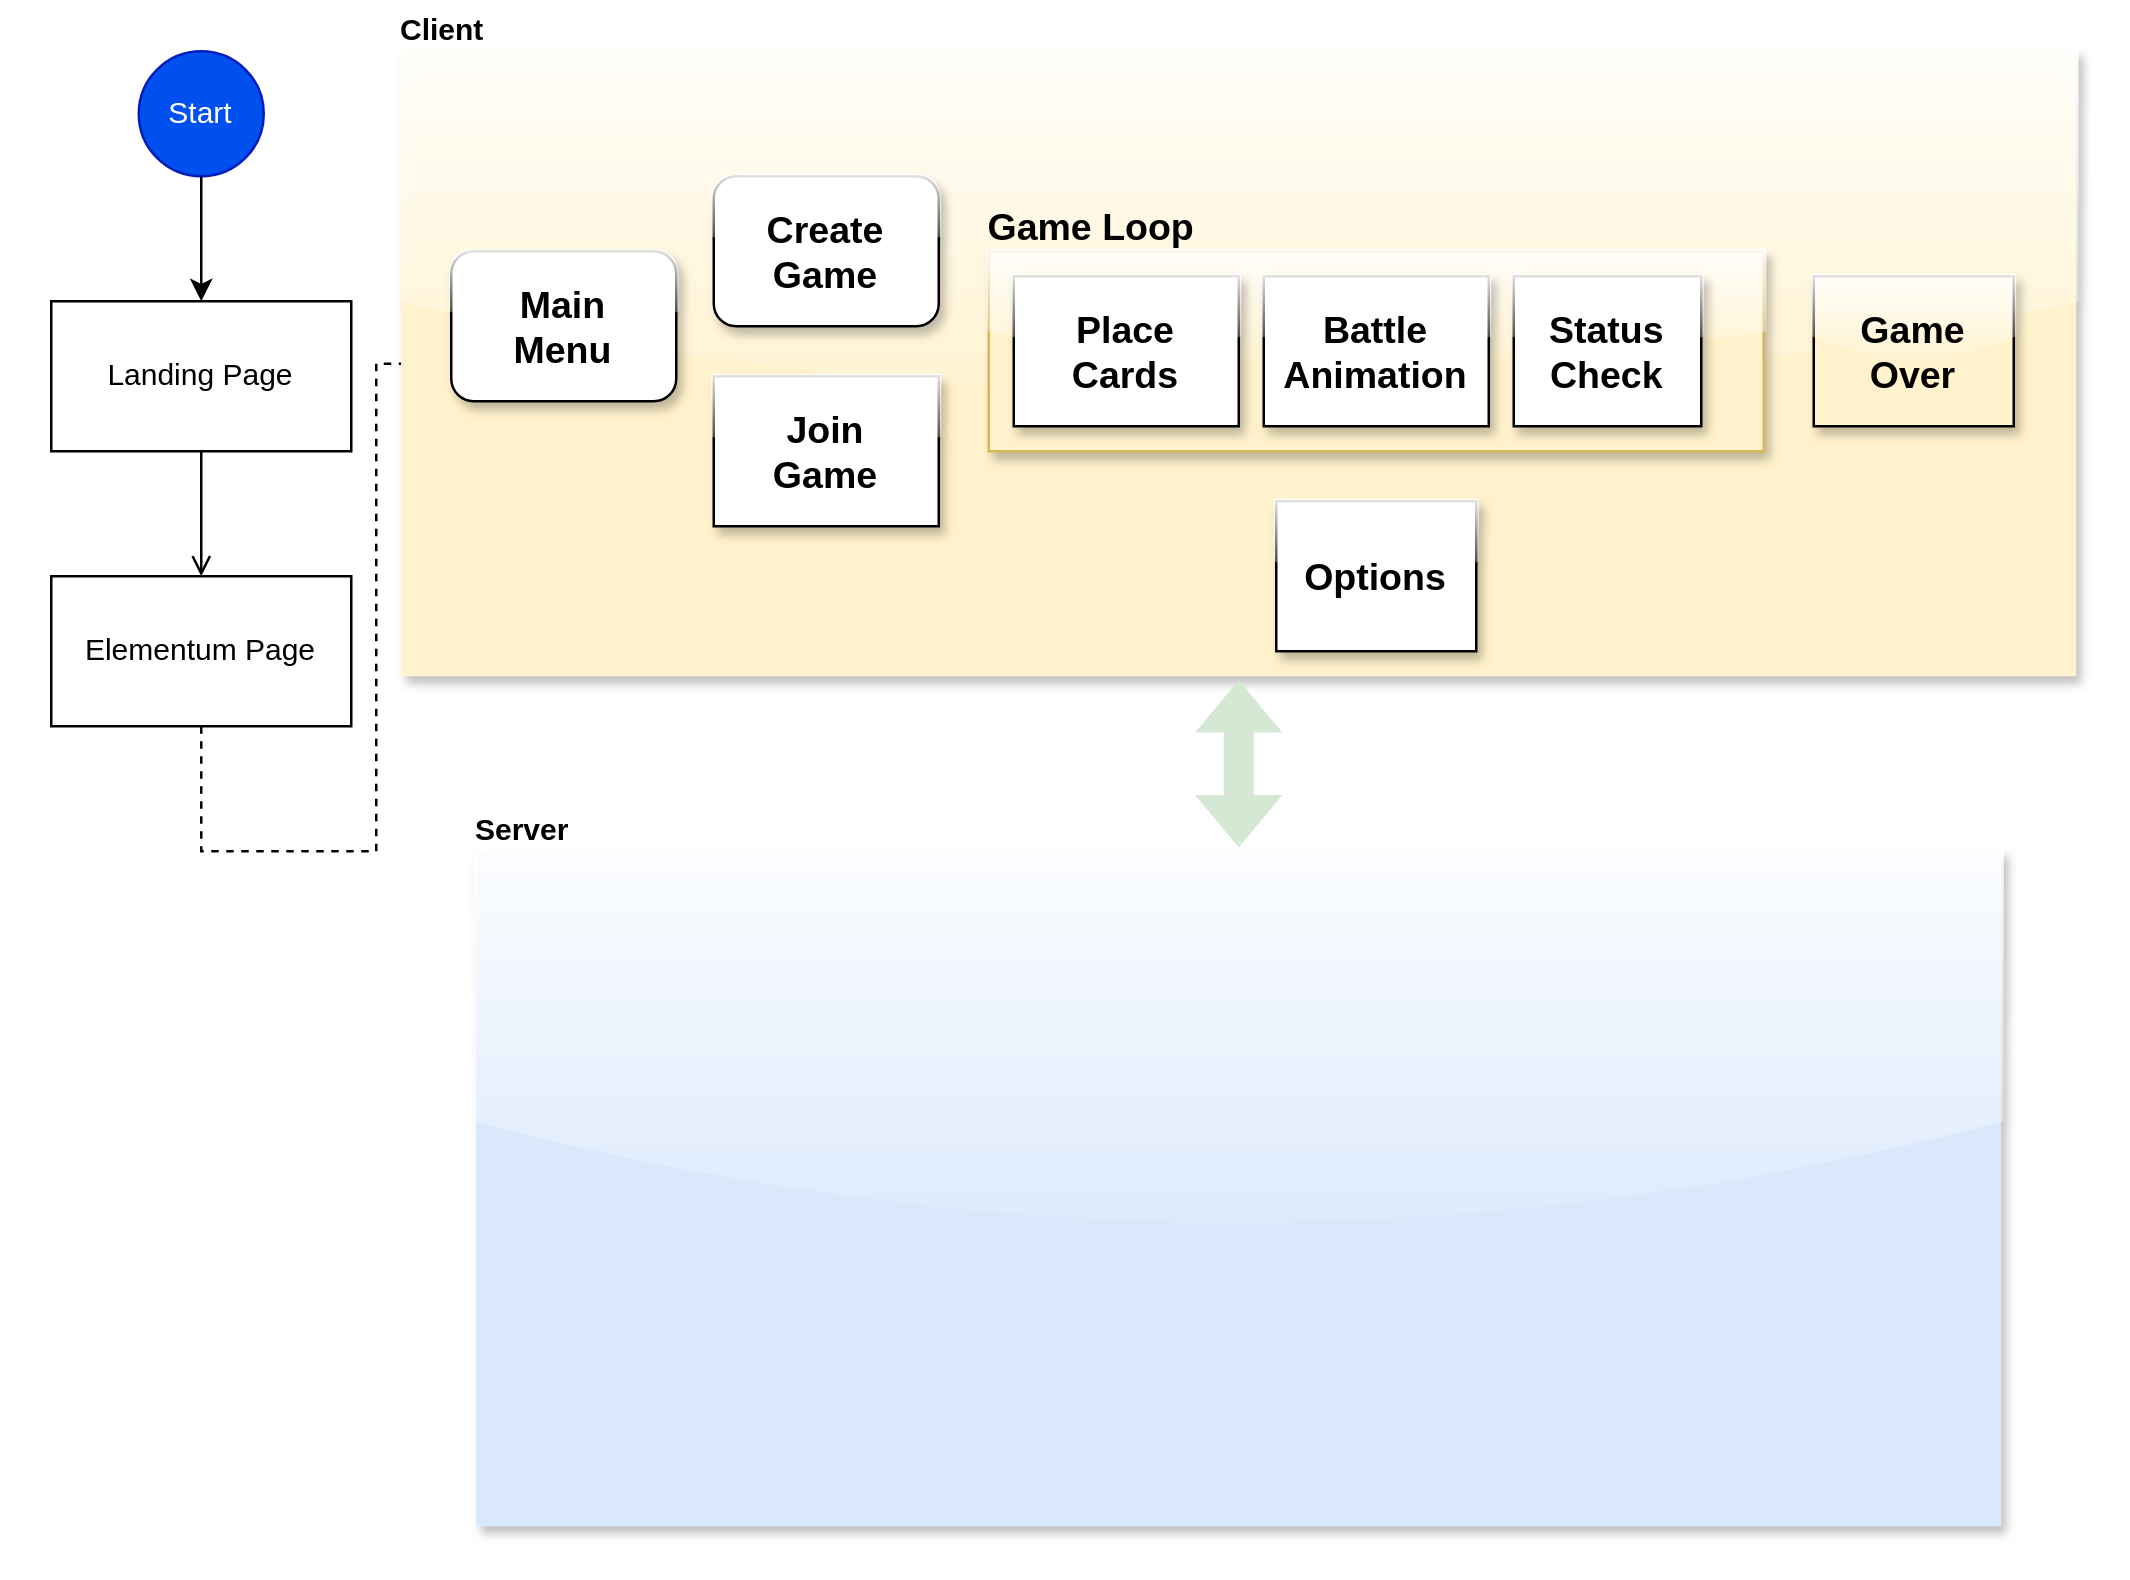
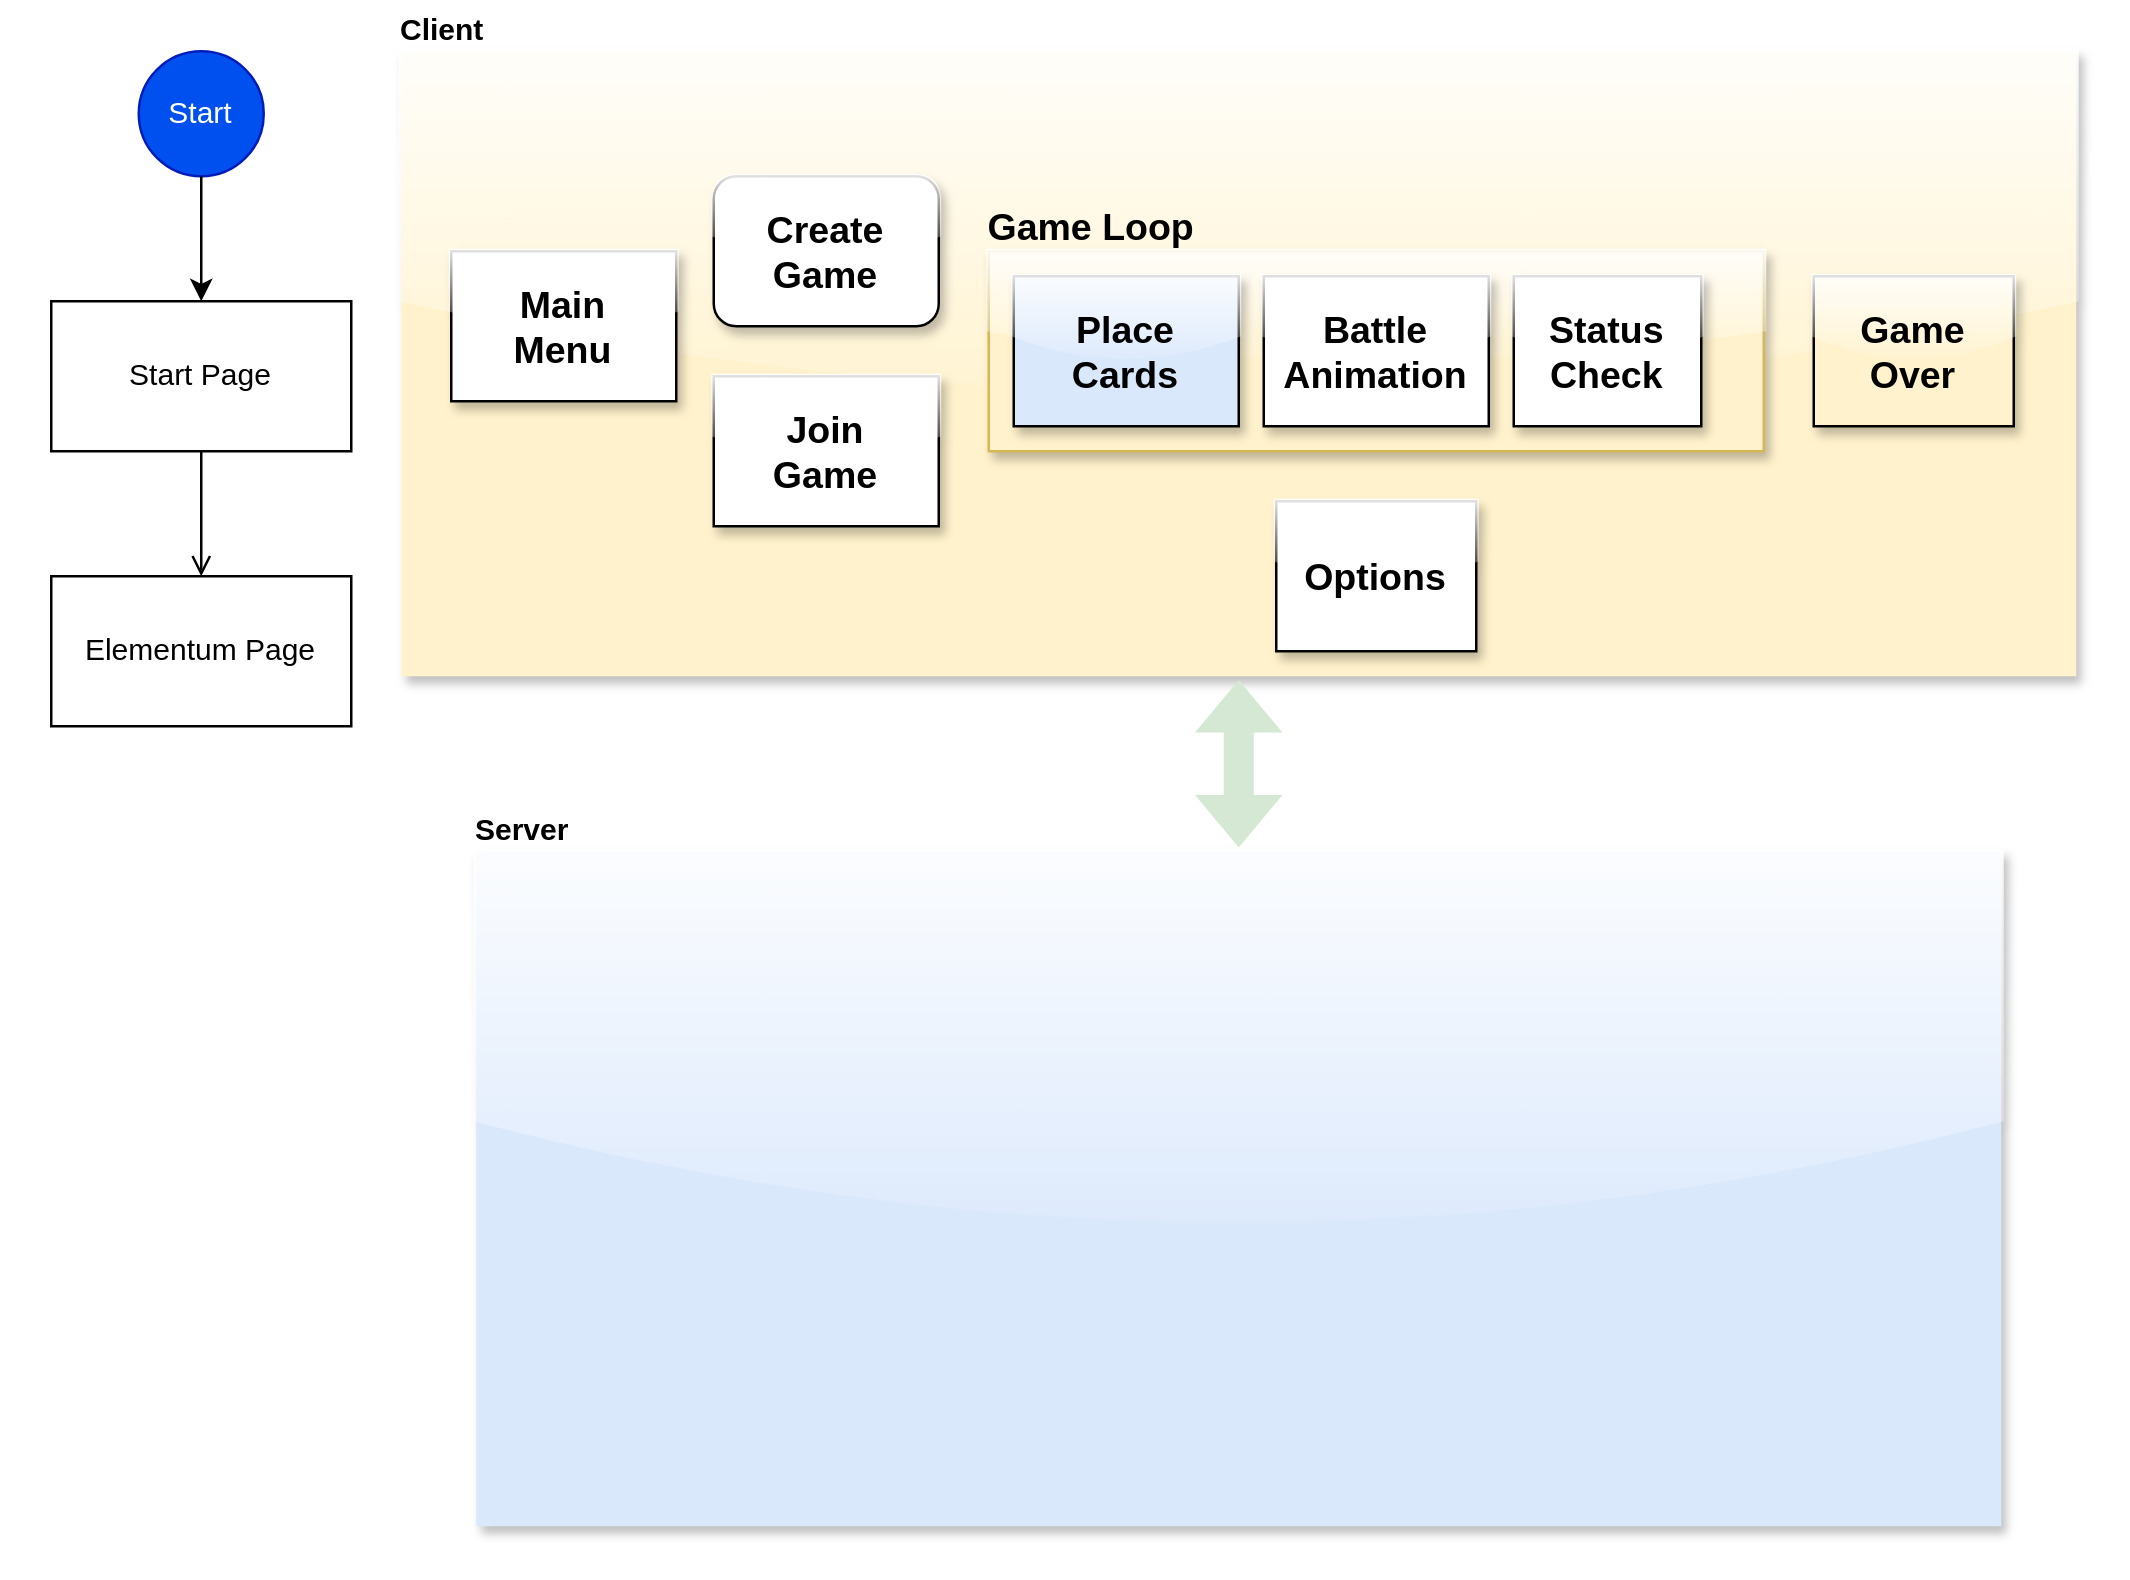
- <mxCell id="10" value="Main&lt;br&gt;Menu" style="whiteSpace=wrap;html=1;shadow=1;glass=1;sketch=0;fontSize=15;fontStyle=1;rounded=1;" parent="1" vertex="1"><mxGeometry x="180" y="100" width="90" height="60" as="geometry" /></mxCell>
+ <mxCell id="10" value="Main&lt;br&gt;Menu" style="rounded=0;whiteSpace=wrap;html=1;shadow=1;glass=1;sketch=0;fontSize=15;fontStyle=1" parent="1" vertex="1"><mxGeometry x="180" y="100" width="90" height="60" as="geometry" /></mxCell>
- <mxCell id="17" value="Place&lt;br&gt;Cards" style="rounded=0;whiteSpace=wrap;html=1;shadow=1;glass=1;sketch=0;fontSize=15;fontStyle=1" parent="15" vertex="1"><mxGeometry x="10" y="10" width="90" height="60" as="geometry" /></mxCell>
+ <mxCell id="17" value="Place&lt;br&gt;Cards" style="rounded=0;whiteSpace=wrap;html=1;shadow=1;glass=1;sketch=0;fontSize=15;fontStyle=1;fillColor=#dae8fc;" parent="15" vertex="1"><mxGeometry x="10" y="10" width="90" height="60" as="geometry" /></mxCell>
- <mxCell id="4" value="Landing Page" style="rounded=0;whiteSpace=wrap;html=1;" parent="1" vertex="1"><mxGeometry x="20" y="120" width="120" height="60" as="geometry" /></mxCell>
+ <mxCell id="4" value="Start Page" style="rounded=0;whiteSpace=wrap;html=1;" parent="1" vertex="1"><mxGeometry x="20" y="120" width="120" height="60" as="geometry" /></mxCell>
- <mxCell id="5" style="edgeStyle=orthogonalEdgeStyle;rounded=0;orthogonalLoop=1;jettySize=auto;html=1;exitX=0.5;exitY=1;exitDx=0;exitDy=0;entryX=0;entryY=0.5;entryDx=0;entryDy=0;dashed=1;endArrow=none;endFill=0;" parent="1" source="6" target="8" edge="1"><mxGeometry relative="1" as="geometry"><Array as="points"><mxPoint x="80" y="340" /><mxPoint x="150" y="340" /><mxPoint x="150" y="145" /></Array></mxGeometry></mxCell>
